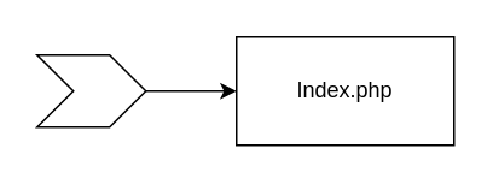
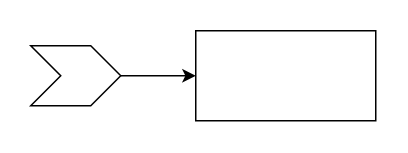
- <mxCell id="5" value="&lt;div&gt;Index.php&lt;/div&gt;" style="text;html=1;strokeColor=none;fillColor=none;align=center;verticalAlign=middle;whiteSpace=wrap;rounded=0;" vertex="1" parent="1"><mxGeometry x="160" y="35" width="60" height="30" as="geometry" /></mxCell>
